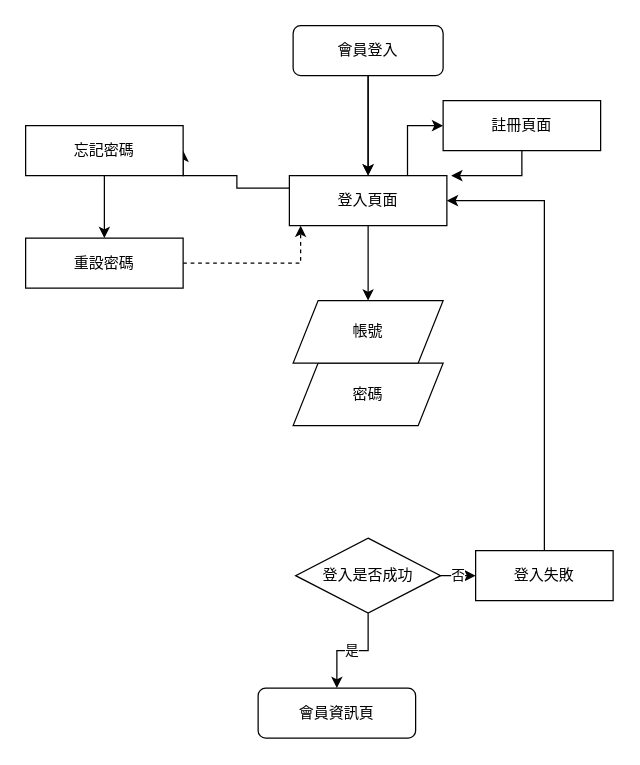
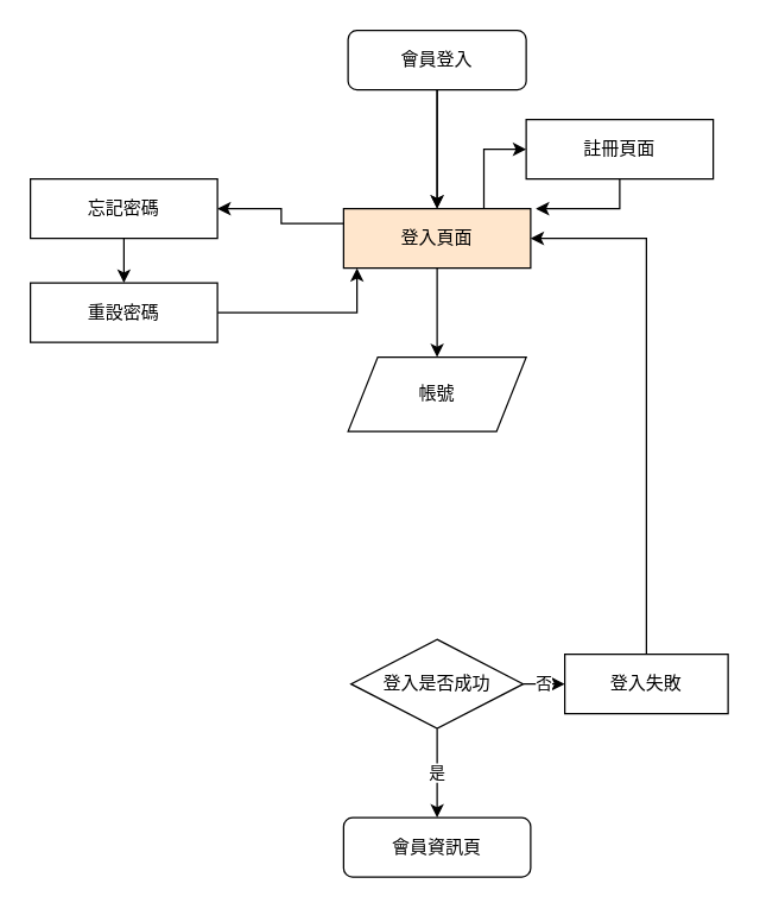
- <mxCell id="18" value="忘記密碼" style="rounded=0;whiteSpace=wrap;html=1;" vertex="1" parent="1"><mxGeometry x="20" y="100" width="126" height="40" as="geometry" /></mxCell>
+ <mxCell id="18" value="忘記密碼" style="rounded=0;whiteSpace=wrap;html=1;" vertex="1" parent="1"><mxGeometry x="20" y="120" width="126" height="40" as="geometry" /></mxCell>
- <mxCell id="9" value="登入頁面" style="rounded=0;whiteSpace=wrap;html=1;" parent="1" vertex="1"><mxGeometry x="231" y="140" width="126" height="40" as="geometry" /></mxCell>
+ <mxCell id="9" value="登入頁面" style="rounded=0;whiteSpace=wrap;html=1;fillColor=#ffe6cc;" parent="1" vertex="1"><mxGeometry x="231" y="140" width="126" height="40" as="geometry" /></mxCell>
- <mxCell id="19" style="edgeStyle=orthogonalEdgeStyle;rounded=0;orthogonalLoop=1;jettySize=auto;html=1;dashed=1;" edge="1" parent="1" source="20" target="9"><mxGeometry relative="1" as="geometry"><Array as="points"><mxPoint x="240" y="210" /></Array></mxGeometry></mxCell>
+ <mxCell id="19" style="edgeStyle=orthogonalEdgeStyle;rounded=0;orthogonalLoop=1;jettySize=auto;html=1;" edge="1" parent="1" source="20" target="9"><mxGeometry relative="1" as="geometry"><Array as="points"><mxPoint x="240" y="210" /></Array></mxGeometry></mxCell>
- <mxCell id="10" value="密碼" style="shape=parallelogram;perimeter=parallelogramPerimeter;whiteSpace=wrap;html=1;fixedSize=1;" parent="1" vertex="1"><mxGeometry x="234" y="290" width="120" height="50" as="geometry" /></mxCell>
- <mxCell id="5" value="會員資訊頁" style="rounded=1;whiteSpace=wrap;html=1;" parent="1" vertex="1"><mxGeometry x="206" y="550" width="126" height="40" as="geometry" /></mxCell>
+ <mxCell id="5" value="會員資訊頁" style="rounded=1;whiteSpace=wrap;html=1;" parent="1" vertex="1"><mxGeometry x="231" y="550" width="126" height="40" as="geometry" /></mxCell>
